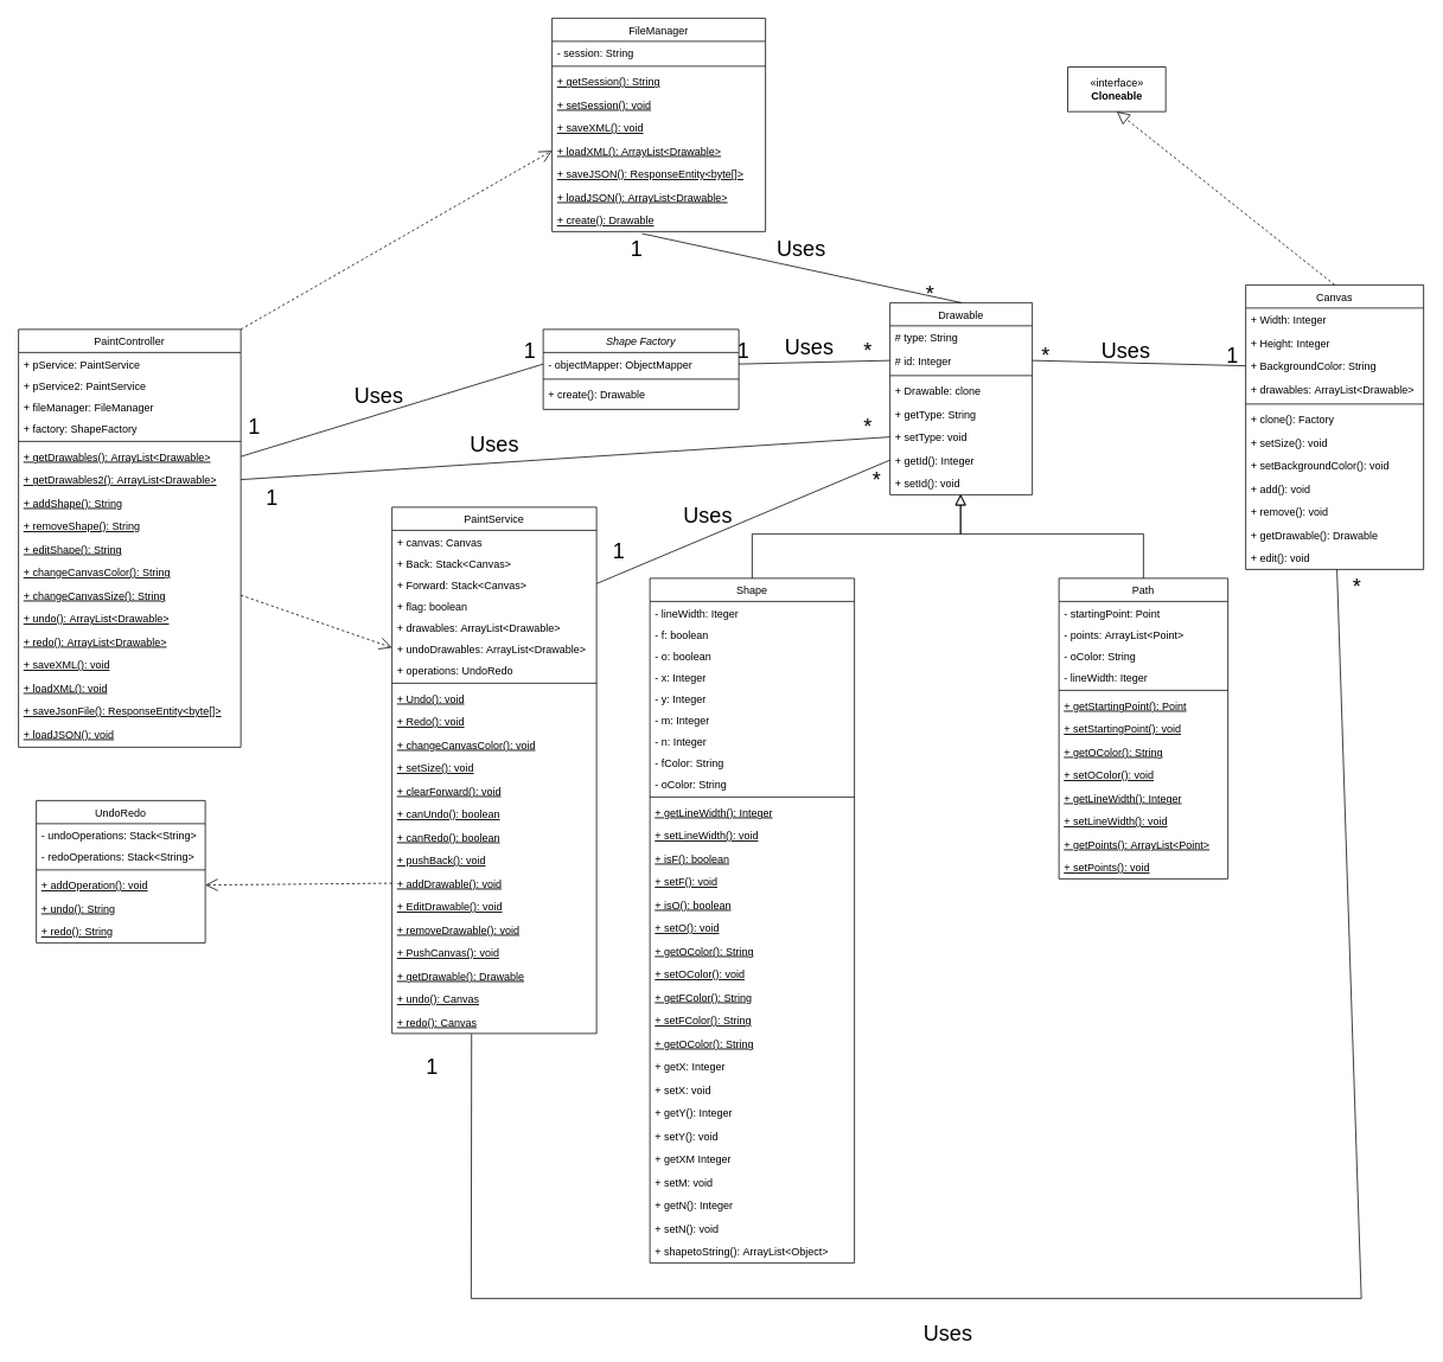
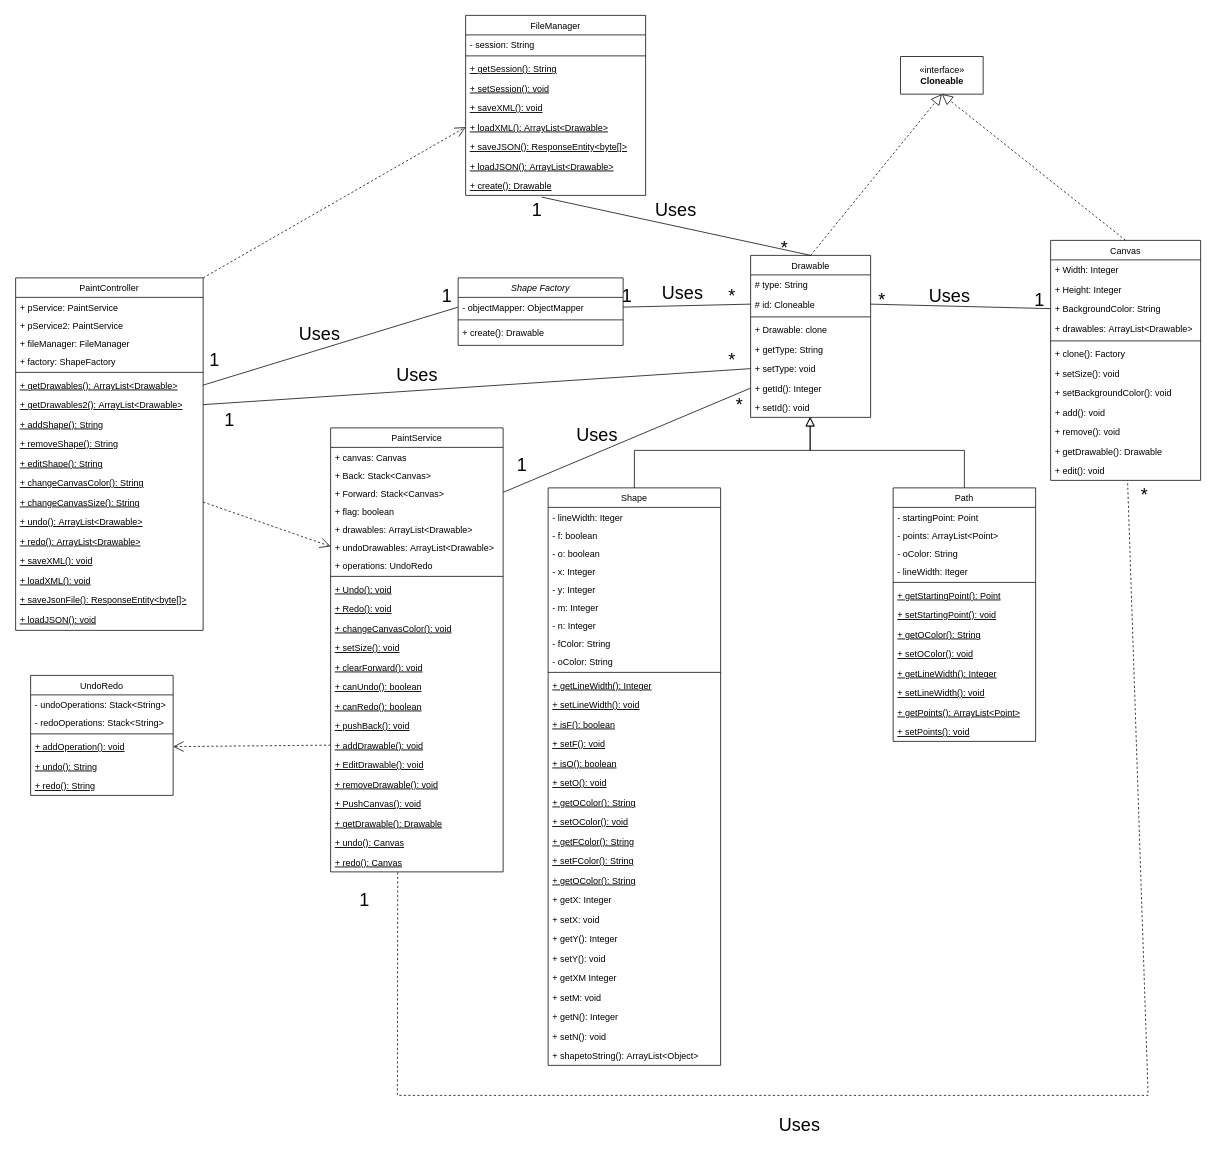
+ <mxCell id="29" value="" style="endArrow=block;dashed=1;endFill=0;endSize=12;html=1;exitX=0.5;exitY=0;exitDx=0;exitDy=0;entryX=0.5;entryY=1;entryDx=0;entryDy=0;" parent="1" source="6" target="15" edge="1"><mxGeometry width="160" relative="1" as="geometry"><mxPoint x="920" y="530" as="sourcePoint" /><mxPoint x="1080" y="530" as="targetPoint" /></mxGeometry></mxCell>
- <mxCell id="8" value="# id: Integer" style="text;align=left;verticalAlign=top;spacingLeft=4;spacingRight=4;overflow=hidden;rotatable=0;points=[[0,0.5],[1,0.5]];portConstraint=eastwest;rounded=0;shadow=0;html=0;" parent="6" vertex="1"><mxGeometry y="52" width="160" height="26" as="geometry" /></mxCell>
+ <mxCell id="8" value="# id: Cloneable" style="text;align=left;verticalAlign=top;spacingLeft=4;spacingRight=4;overflow=hidden;rotatable=0;points=[[0,0.5],[1,0.5]];portConstraint=eastwest;rounded=0;shadow=0;html=0;" parent="6" vertex="1"><mxGeometry y="52" width="160" height="26" as="geometry" /></mxCell>
- <mxCell id="151" value="" style="endArrow=none;html=1;rounded=0;exitX=0.389;exitY=1.022;exitDx=0;exitDy=0;entryX=0.513;entryY=1.011;entryDx=0;entryDy=0;entryPerimeter=0;exitPerimeter=0;" parent="1" source="137" target="28" edge="1"><mxGeometry relative="1" as="geometry"><mxPoint x="620" y="419" as="sourcePoint" /><mxPoint x="280" y="523" as="targetPoint" /><Array as="points"><mxPoint x="529" y="1460" /><mxPoint x="1530" y="1460" /></Array></mxGeometry></mxCell>
+ <mxCell id="151" value="" style="endArrow=none;html=1;rounded=0;exitX=0.389;exitY=1.022;exitDx=0;exitDy=0;entryX=0.513;entryY=1.011;entryDx=0;entryDy=0;entryPerimeter=0;exitPerimeter=0;dashed=1;" parent="1" source="137" target="28" edge="1"><mxGeometry relative="1" as="geometry"><mxPoint x="620" y="419" as="sourcePoint" /><mxPoint x="280" y="523" as="targetPoint" /><Array as="points"><mxPoint x="529" y="1460" /><mxPoint x="1530" y="1460" /></Array></mxGeometry></mxCell>
